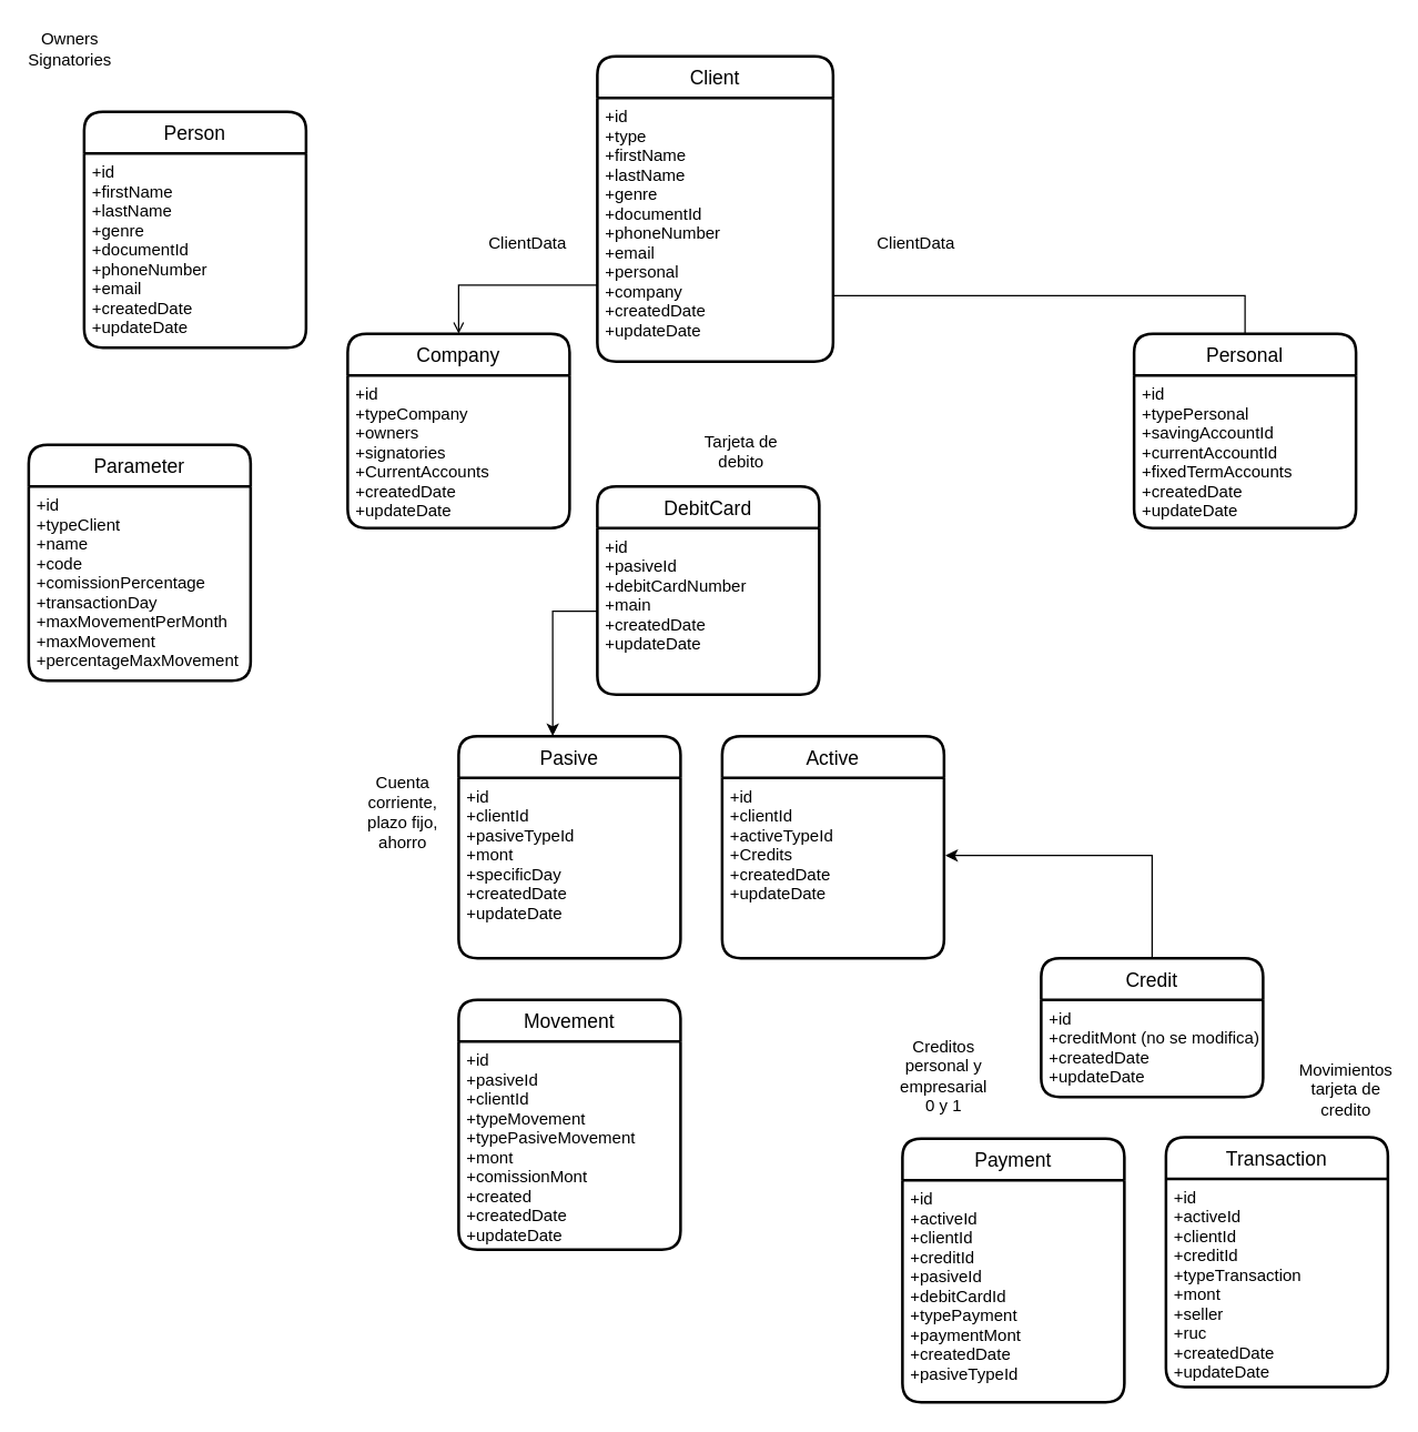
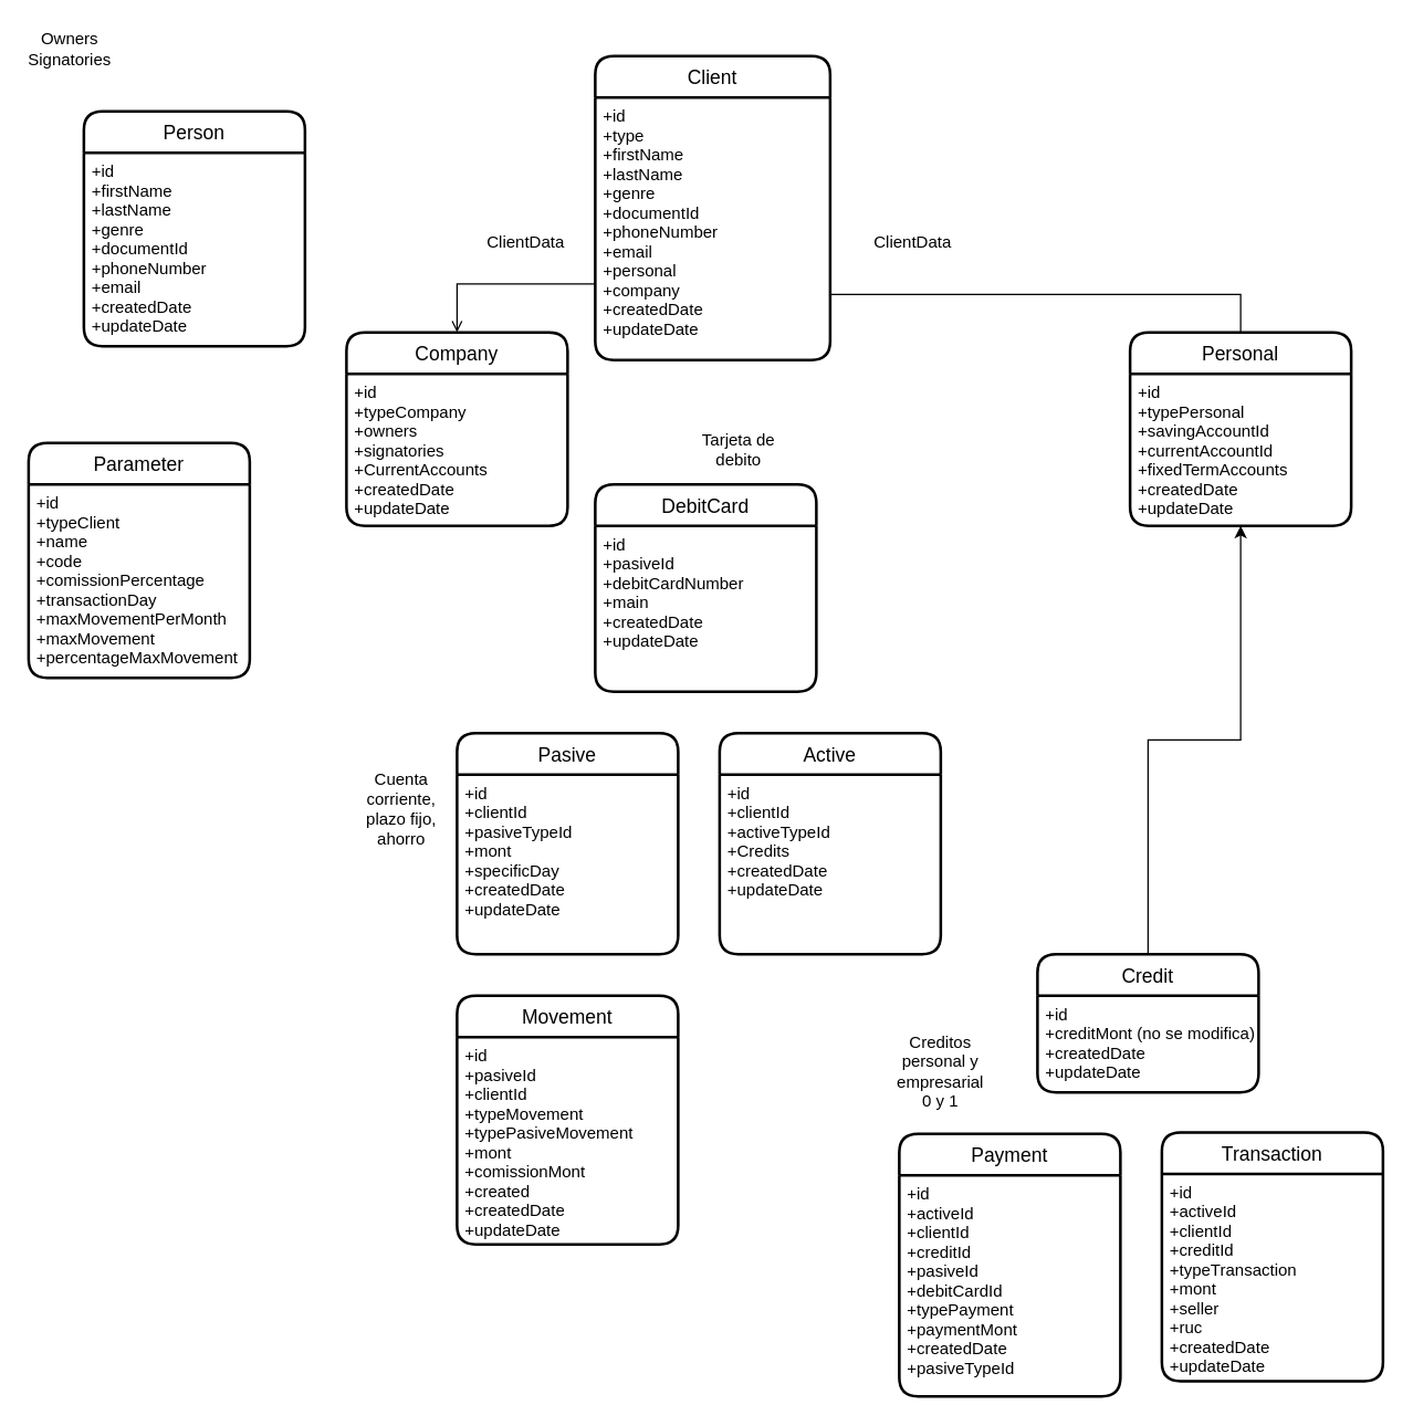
- <mxCell id="34" style="edgeStyle=orthogonalEdgeStyle;rounded=0;orthogonalLoop=1;jettySize=auto;html=1;exitX=0;exitY=0.5;exitDx=0;exitDy=0;entryX=0.424;entryY=0;entryDx=0;entryDy=0;entryPerimeter=0;" parent="1" source="33" target="10" edge="1"><mxGeometry relative="1" as="geometry" /></mxCell>
- <mxCell id="5" style="edgeStyle=orthogonalEdgeStyle;rounded=0;orthogonalLoop=1;jettySize=auto;html=1;exitX=0.5;exitY=0;exitDx=0;exitDy=0;entryX=1.006;entryY=0.431;entryDx=0;entryDy=0;entryPerimeter=0;" parent="1" source="6" target="9" edge="1"><mxGeometry relative="1" as="geometry" /></mxCell>
+ <mxCell id="5" style="edgeStyle=orthogonalEdgeStyle;rounded=0;orthogonalLoop=1;jettySize=auto;html=1;exitX=0.5;exitY=0;exitDx=0;exitDy=0;" parent="1" source="6" target="17" edge="1"><mxGeometry relative="1" as="geometry" /></mxCell>
- <mxCell id="36" value="Movimientos tarjeta de credito" style="text;html=1;strokeColor=none;fillColor=none;align=center;verticalAlign=middle;whiteSpace=wrap;rounded=0;" parent="1" vertex="1"><mxGeometry x="940" y="770" width="60" height="30" as="geometry" /></mxCell>
